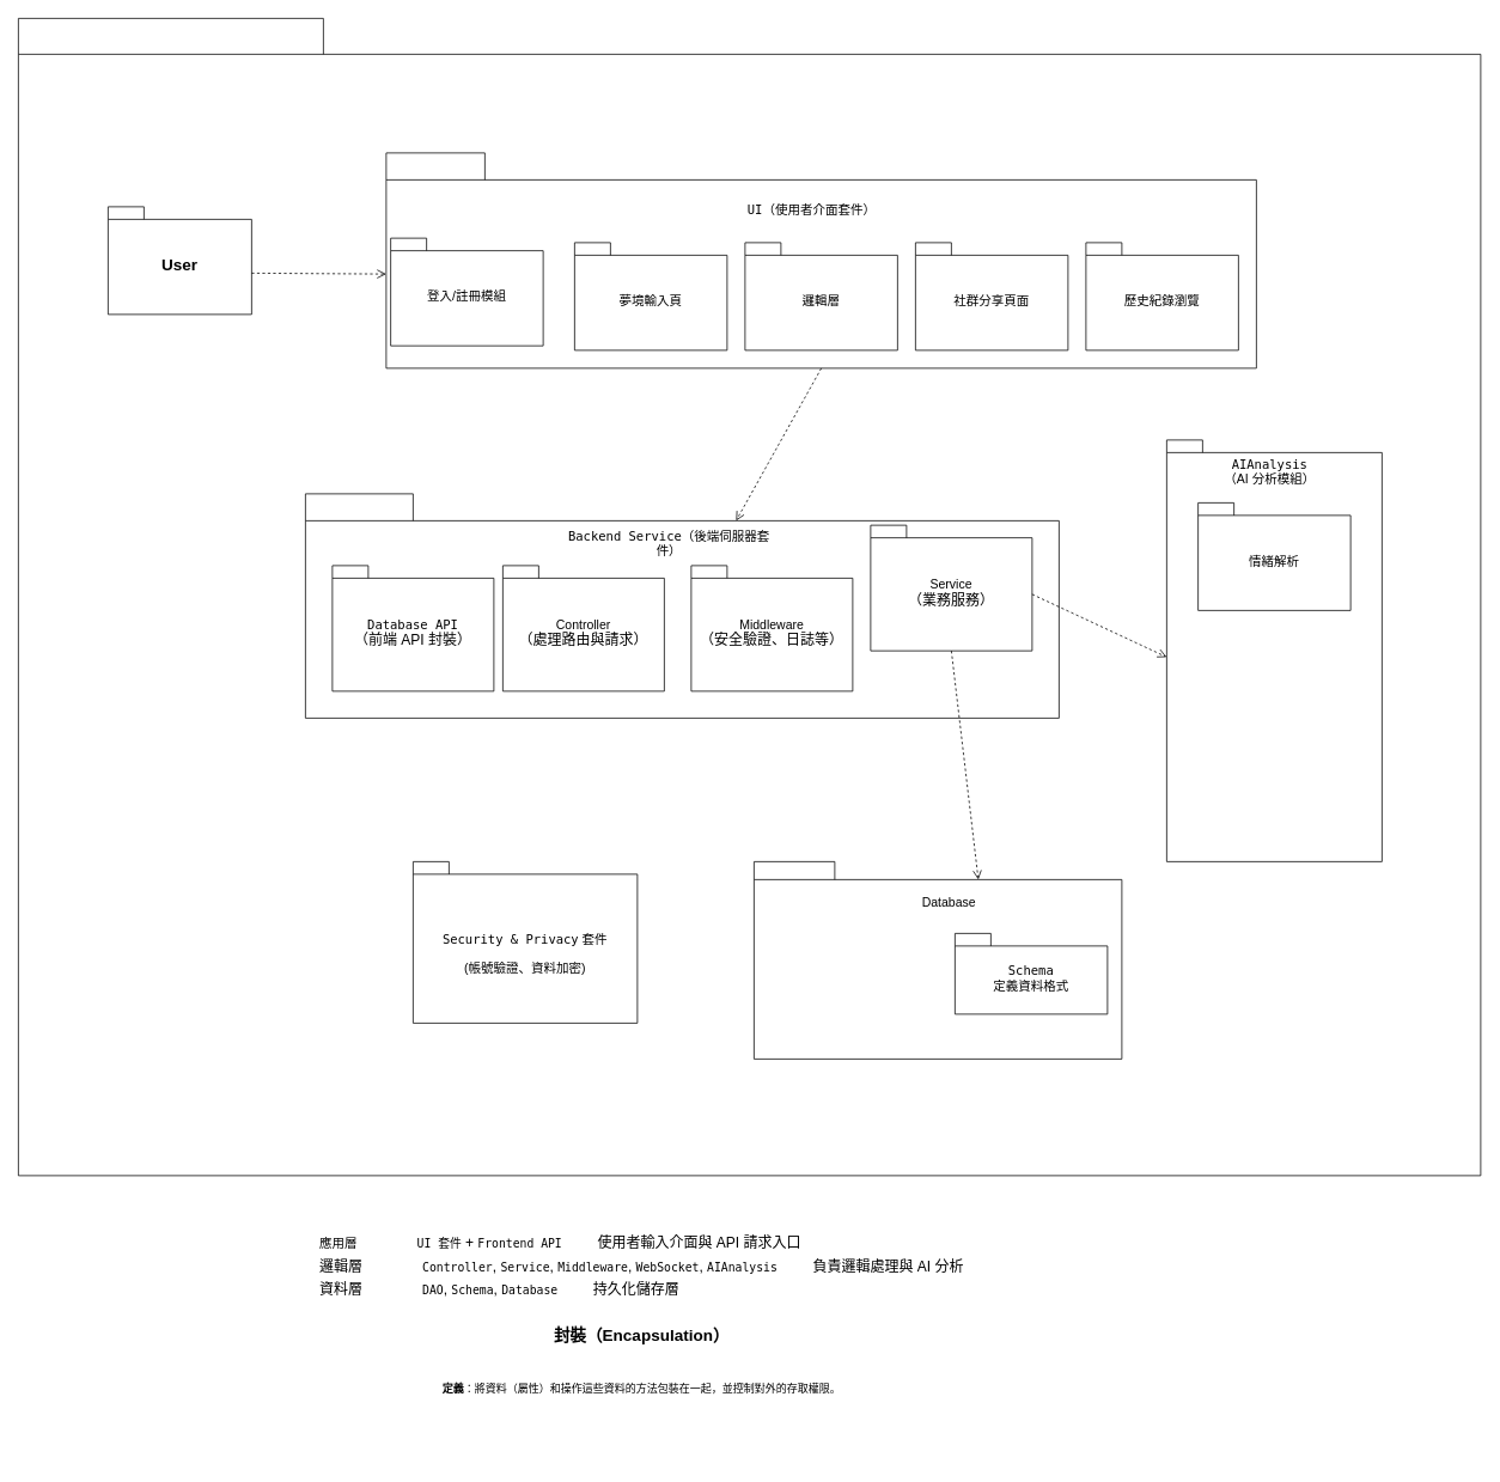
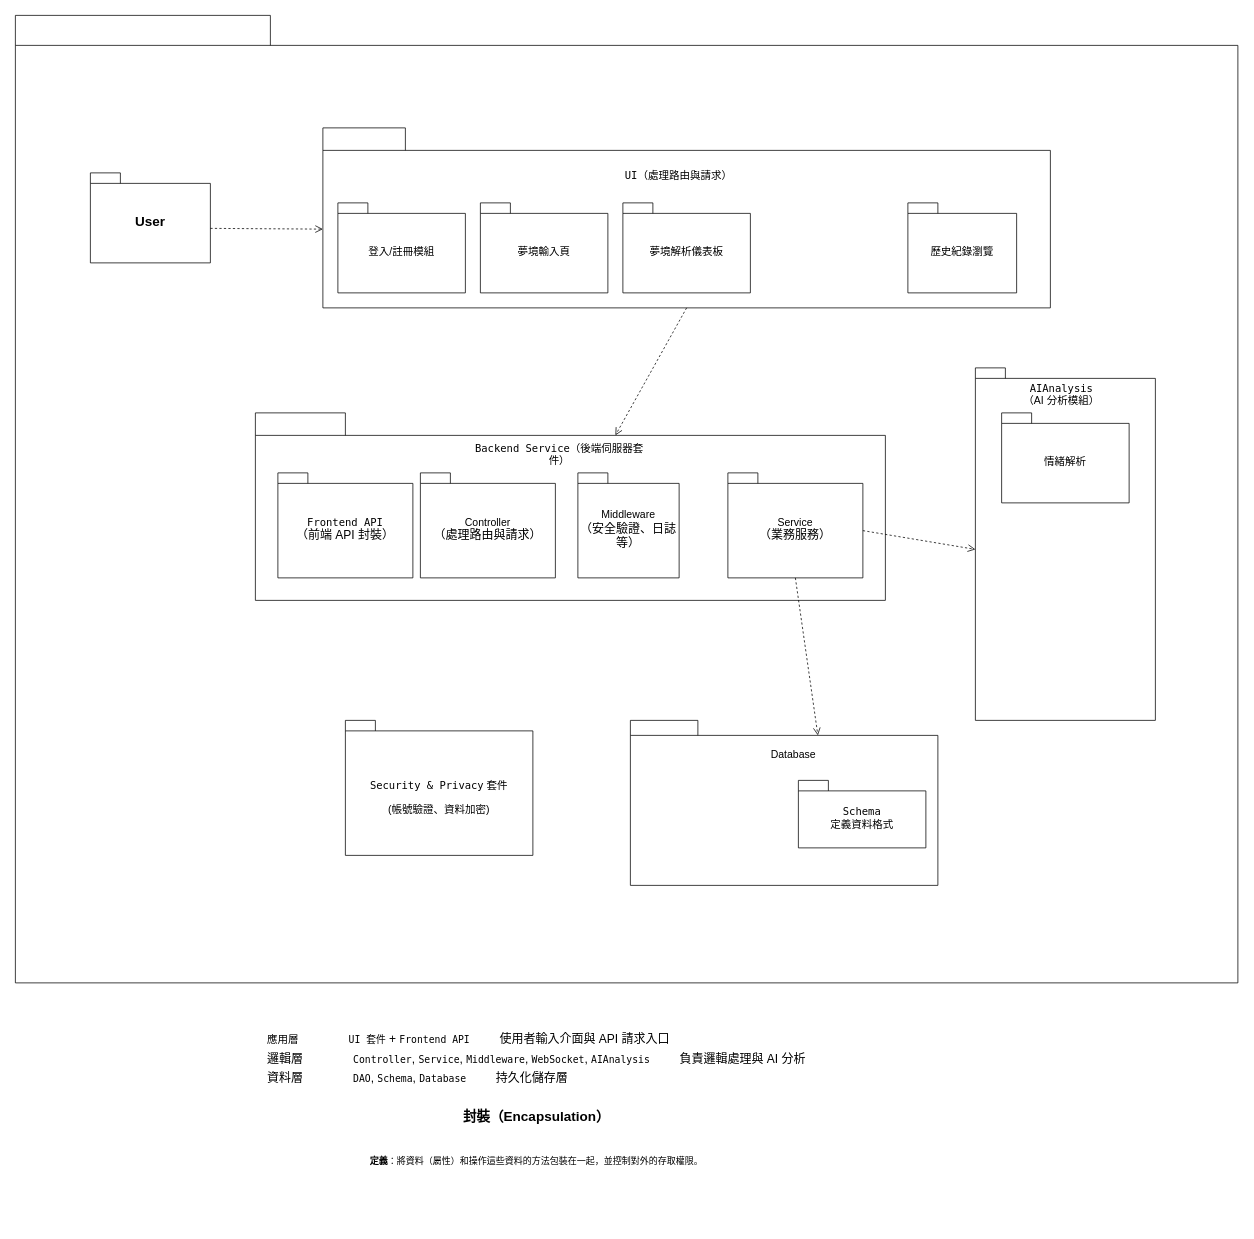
- <mxCell id="5" value="&lt;font style=&quot;font-size: 14px;&quot;&gt;&lt;code data-start=&quot;161&quot; data-end=&quot;165&quot; style=&quot;&quot;&gt;UI&lt;/code&gt;&lt;font style=&quot;vertical-align: inherit;&quot;&gt;（使用者介面套件）&lt;/font&gt;&lt;/font&gt;" style="text;html=1;align=center;verticalAlign=middle;whiteSpace=wrap;rounded=0;fontStyle=0" parent="1" vertex="1"><mxGeometry x="813.999" y="209.998" width="181.481" height="48.689" as="geometry" /></mxCell>
+ <mxCell id="5" value="&lt;font style=&quot;font-size: 14px;&quot;&gt;&lt;code data-start=&quot;161&quot; data-end=&quot;165&quot; style=&quot;&quot;&gt;UI&lt;/code&gt;&lt;font style=&quot;vertical-align: inherit;&quot;&gt;（處理路由與請求）&lt;/font&gt;&lt;/font&gt;" style="text;html=1;align=center;verticalAlign=middle;whiteSpace=wrap;rounded=0;fontStyle=0" parent="1" vertex="1"><mxGeometry x="813.999" y="209.998" width="181.481" height="48.689" as="geometry" /></mxCell>
- <mxCell id="10" value="&lt;font style=&quot;font-size: 14px;&quot;&gt;登入/註冊模組&lt;/font&gt;" style="shape=folder;fontStyle=0;spacingTop=10;tabWidth=40;tabHeight=14;tabPosition=left;html=1;whiteSpace=wrap;" parent="1" vertex="1"><mxGeometry x="435" y="265" width="170" height="120" as="geometry" /></mxCell>
+ <mxCell id="10" value="&lt;font style=&quot;font-size: 14px;&quot;&gt;登入/註冊模組&lt;/font&gt;" style="shape=folder;fontStyle=0;spacingTop=10;tabWidth=40;tabHeight=14;tabPosition=left;html=1;whiteSpace=wrap;" parent="1" vertex="1"><mxGeometry x="450" y="270" width="170" height="120" as="geometry" /></mxCell>
- <mxCell id="6" value="&lt;font style=&quot;font-size: 14px;&quot;&gt;社群分享頁面&lt;/font&gt;" style="shape=folder;fontStyle=0;spacingTop=10;tabWidth=40;tabHeight=14;tabPosition=left;html=1;whiteSpace=wrap;" parent="1" vertex="1"><mxGeometry x="1020" y="270" width="170" height="120" as="geometry" /></mxCell>
- <mxCell id="7" value="&lt;font style=&quot;font-size: 14px;&quot;&gt;歷史紀錄瀏覽&lt;/font&gt;" style="shape=folder;fontStyle=0;spacingTop=10;tabWidth=40;tabHeight=14;tabPosition=left;html=1;whiteSpace=wrap;" parent="1" vertex="1"><mxGeometry x="1210" y="270" width="170" height="120" as="geometry" /></mxCell>
+ <mxCell id="7" value="&lt;font style=&quot;font-size: 14px;&quot;&gt;歷史紀錄瀏覽&lt;/font&gt;" style="shape=folder;fontStyle=0;spacingTop=10;tabWidth=40;tabHeight=14;tabPosition=left;html=1;whiteSpace=wrap;" parent="1" vertex="1"><mxGeometry x="1210" y="270" width="145" height="120" as="geometry" /></mxCell>
- <mxCell id="8" value="&lt;span style=&quot;font-size: 14px;&quot;&gt;邏輯層&lt;/span&gt;" style="shape=folder;fontStyle=0;spacingTop=10;tabWidth=40;tabHeight=14;tabPosition=left;html=1;whiteSpace=wrap;" parent="1" vertex="1"><mxGeometry x="830" y="270" width="170" height="120" as="geometry" /></mxCell>
+ <mxCell id="8" value="&lt;span style=&quot;font-size: 14px;&quot;&gt;夢境解析儀表板&lt;/span&gt;" style="shape=folder;fontStyle=0;spacingTop=10;tabWidth=40;tabHeight=14;tabPosition=left;html=1;whiteSpace=wrap;" parent="1" vertex="1"><mxGeometry x="830" y="270" width="170" height="120" as="geometry" /></mxCell>
- <mxCell id="16" value="&lt;font style=&quot;font-size: 14px;&quot;&gt;情緒解析&lt;/font&gt;" style="shape=folder;fontStyle=0;spacingTop=10;tabWidth=40;tabHeight=14;tabPosition=left;html=1;whiteSpace=wrap;" parent="1" vertex="1"><mxGeometry x="1335" y="560" width="170" height="120" as="geometry" /></mxCell>
+ <mxCell id="16" value="&lt;font style=&quot;font-size: 14px;&quot;&gt;情緒解析&lt;/font&gt;" style="shape=folder;fontStyle=0;spacingTop=10;tabWidth=40;tabHeight=14;tabPosition=left;html=1;whiteSpace=wrap;" parent="1" vertex="1"><mxGeometry x="1335" y="550" width="170" height="120" as="geometry" /></mxCell>
- <mxCell id="12" value="&lt;font style=&quot;font-size: 14px;&quot;&gt;Service&lt;/font&gt;&lt;div&gt;&lt;font size=&quot;3&quot;&gt;（業務服務）&lt;/font&gt;&lt;/div&gt;" style="shape=folder;fontStyle=0;spacingTop=10;tabWidth=40;tabHeight=14;tabPosition=left;html=1;whiteSpace=wrap;" parent="1" vertex="1"><mxGeometry x="970" y="585" width="180" height="140" as="geometry" /></mxCell>
+ <mxCell id="12" value="&lt;font style=&quot;font-size: 14px;&quot;&gt;Service&lt;/font&gt;&lt;div&gt;&lt;font size=&quot;3&quot;&gt;（業務服務）&lt;/font&gt;&lt;/div&gt;" style="shape=folder;fontStyle=0;spacingTop=10;tabWidth=40;tabHeight=14;tabPosition=left;html=1;whiteSpace=wrap;" parent="1" vertex="1"><mxGeometry x="970" y="630" width="180" height="140" as="geometry" /></mxCell>
- <mxCell id="14" value="&lt;font style=&quot;font-size: 14px;&quot;&gt;Middleware&lt;/font&gt;&lt;div&gt;&lt;font size=&quot;3&quot;&gt;（安全驗證、日誌等）&lt;/font&gt;&lt;/div&gt;" style="shape=folder;fontStyle=0;spacingTop=10;tabWidth=40;tabHeight=14;tabPosition=left;html=1;whiteSpace=wrap;" parent="1" vertex="1"><mxGeometry x="770" y="630" width="180" height="140" as="geometry" /></mxCell>
+ <mxCell id="14" value="&lt;font style=&quot;font-size: 14px;&quot;&gt;Middleware&lt;/font&gt;&lt;div&gt;&lt;font size=&quot;3&quot;&gt;（安全驗證、日誌等）&lt;/font&gt;&lt;/div&gt;" style="shape=folder;fontStyle=0;spacingTop=10;tabWidth=40;tabHeight=14;tabPosition=left;html=1;whiteSpace=wrap;" parent="1" vertex="1"><mxGeometry x="770" y="630" width="135" height="140" as="geometry" /></mxCell>
- <mxCell id="11" value="&lt;code data-start=&quot;279&quot; data-end=&quot;293&quot;&gt;&lt;font style=&quot;font-size: 14px;&quot;&gt;Database API&lt;/font&gt;&lt;/code&gt;&lt;div&gt;&lt;font size=&quot;3&quot;&gt;（前端 API 封裝）&lt;/font&gt;&lt;/div&gt;" style="shape=folder;fontStyle=0;spacingTop=10;tabWidth=40;tabHeight=14;tabPosition=left;html=1;whiteSpace=wrap;" parent="1" vertex="1"><mxGeometry x="370" y="630" width="180" height="140" as="geometry" /></mxCell>
+ <mxCell id="11" value="&lt;code data-start=&quot;279&quot; data-end=&quot;293&quot;&gt;&lt;font style=&quot;font-size: 14px;&quot;&gt;Frontend API&lt;/font&gt;&lt;/code&gt;&lt;div&gt;&lt;font size=&quot;3&quot;&gt;（前端 API 封裝）&lt;/font&gt;&lt;/div&gt;" style="shape=folder;fontStyle=0;spacingTop=10;tabWidth=40;tabHeight=14;tabPosition=left;html=1;whiteSpace=wrap;" parent="1" vertex="1"><mxGeometry x="370" y="630" width="180" height="140" as="geometry" /></mxCell>
